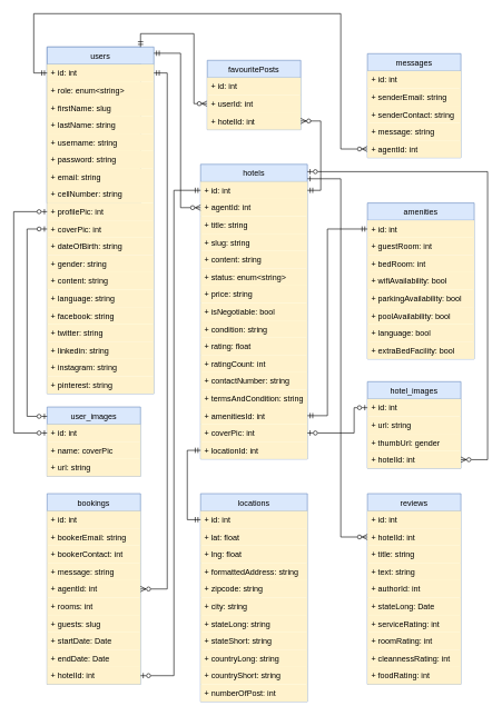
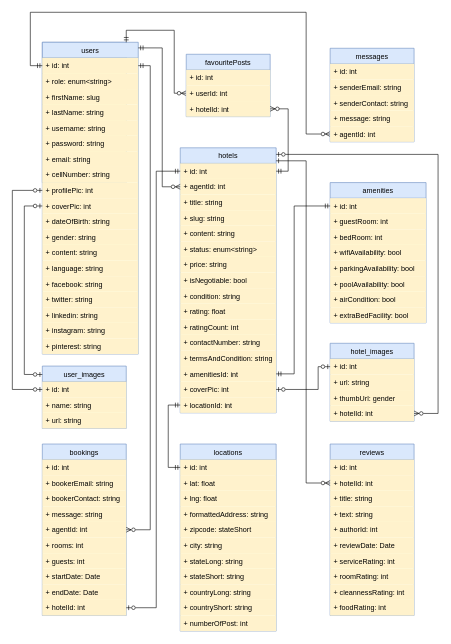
- <mxCell id="73" value="+ language: bool" style="text;strokeColor=#FFF2CC;fillColor=#fff2cc;align=left;verticalAlign=top;spacingLeft=4;spacingRight=4;overflow=hidden;rotatable=0;points=[[0,0.5],[1,0.5]];portConstraint=eastwest;rounded=0;strokeWidth=0;" parent="66" vertex="1"><mxGeometry y="182" width="160" height="26" as="geometry" /></mxCell>
+ <mxCell id="73" value="+ airCondition: bool" style="text;strokeColor=#FFF2CC;fillColor=#fff2cc;align=left;verticalAlign=top;spacingLeft=4;spacingRight=4;overflow=hidden;rotatable=0;points=[[0,0.5],[1,0.5]];portConstraint=eastwest;rounded=0;strokeWidth=0;" parent="66" vertex="1"><mxGeometry y="182" width="160" height="26" as="geometry" /></mxCell>
- <mxCell id="33" value="+ name: coverPic " style="text;strokeColor=#FFF2CC;fillColor=#fff2cc;align=left;verticalAlign=top;spacingLeft=4;spacingRight=4;overflow=hidden;rotatable=0;points=[[0,0.5],[1,0.5]];portConstraint=eastwest;rounded=0;strokeWidth=0;" parent="31" vertex="1"><mxGeometry y="52" width="140" height="26" as="geometry" /></mxCell>
+ <mxCell id="33" value="+ name: string " style="text;strokeColor=#FFF2CC;fillColor=#fff2cc;align=left;verticalAlign=top;spacingLeft=4;spacingRight=4;overflow=hidden;rotatable=0;points=[[0,0.5],[1,0.5]];portConstraint=eastwest;rounded=0;strokeWidth=0;" parent="31" vertex="1"><mxGeometry y="52" width="140" height="26" as="geometry" /></mxCell>
- <mxCell id="101" value="+ bookerContact: int" style="text;strokeColor=#FFF2CC;fillColor=#fff2cc;align=left;verticalAlign=top;spacingLeft=4;spacingRight=4;overflow=hidden;rotatable=0;points=[[0,0.5],[1,0.5]];portConstraint=eastwest;rounded=0;strokeWidth=0;" parent="98" vertex="1"><mxGeometry y="78" width="140" height="26" as="geometry" /></mxCell>
+ <mxCell id="101" value="+ bookerContact: string" style="text;strokeColor=#FFF2CC;fillColor=#fff2cc;align=left;verticalAlign=top;spacingLeft=4;spacingRight=4;overflow=hidden;rotatable=0;points=[[0,0.5],[1,0.5]];portConstraint=eastwest;rounded=0;strokeWidth=0;" parent="98" vertex="1"><mxGeometry y="78" width="140" height="26" as="geometry" /></mxCell>
- <mxCell id="59" value="+ zipcode: string" style="text;strokeColor=#FFF2CC;fillColor=#fff2cc;align=left;verticalAlign=top;spacingLeft=4;spacingRight=4;overflow=hidden;rotatable=0;points=[[0,0.5],[1,0.5]];portConstraint=eastwest;rounded=0;strokeWidth=0;" parent="54" vertex="1"><mxGeometry y="130" width="160" height="26" as="geometry" /></mxCell>
+ <mxCell id="59" value="+ zipcode: stateShort" style="text;strokeColor=#FFF2CC;fillColor=#fff2cc;align=left;verticalAlign=top;spacingLeft=4;spacingRight=4;overflow=hidden;rotatable=0;points=[[0,0.5],[1,0.5]];portConstraint=eastwest;rounded=0;strokeWidth=0;" parent="54" vertex="1"><mxGeometry y="130" width="160" height="26" as="geometry" /></mxCell>
- <mxCell id="86" value="+ stateLong: Date" style="text;strokeColor=#FFF2CC;fillColor=#fff2cc;align=left;verticalAlign=top;spacingLeft=4;spacingRight=4;overflow=hidden;rotatable=0;points=[[0,0.5],[1,0.5]];portConstraint=eastwest;rounded=0;strokeWidth=0;" parent="80" vertex="1"><mxGeometry y="156" width="140" height="26" as="geometry" /></mxCell>
+ <mxCell id="86" value="+ reviewDate: Date" style="text;strokeColor=#FFF2CC;fillColor=#fff2cc;align=left;verticalAlign=top;spacingLeft=4;spacingRight=4;overflow=hidden;rotatable=0;points=[[0,0.5],[1,0.5]];portConstraint=eastwest;rounded=0;strokeWidth=0;" parent="80" vertex="1"><mxGeometry y="156" width="140" height="26" as="geometry" /></mxCell>
- <mxCell id="105" value="+ guests: slug" style="text;strokeColor=#FFF2CC;fillColor=#fff2cc;align=left;verticalAlign=top;spacingLeft=4;spacingRight=4;overflow=hidden;rotatable=0;points=[[0,0.5],[1,0.5]];portConstraint=eastwest;rounded=0;strokeWidth=0;" parent="98" vertex="1"><mxGeometry y="182" width="140" height="26" as="geometry" /></mxCell>
+ <mxCell id="105" value="+ guests: int" style="text;strokeColor=#FFF2CC;fillColor=#fff2cc;align=left;verticalAlign=top;spacingLeft=4;spacingRight=4;overflow=hidden;rotatable=0;points=[[0,0.5],[1,0.5]];portConstraint=eastwest;rounded=0;strokeWidth=0;" parent="98" vertex="1"><mxGeometry y="182" width="140" height="26" as="geometry" /></mxCell>
